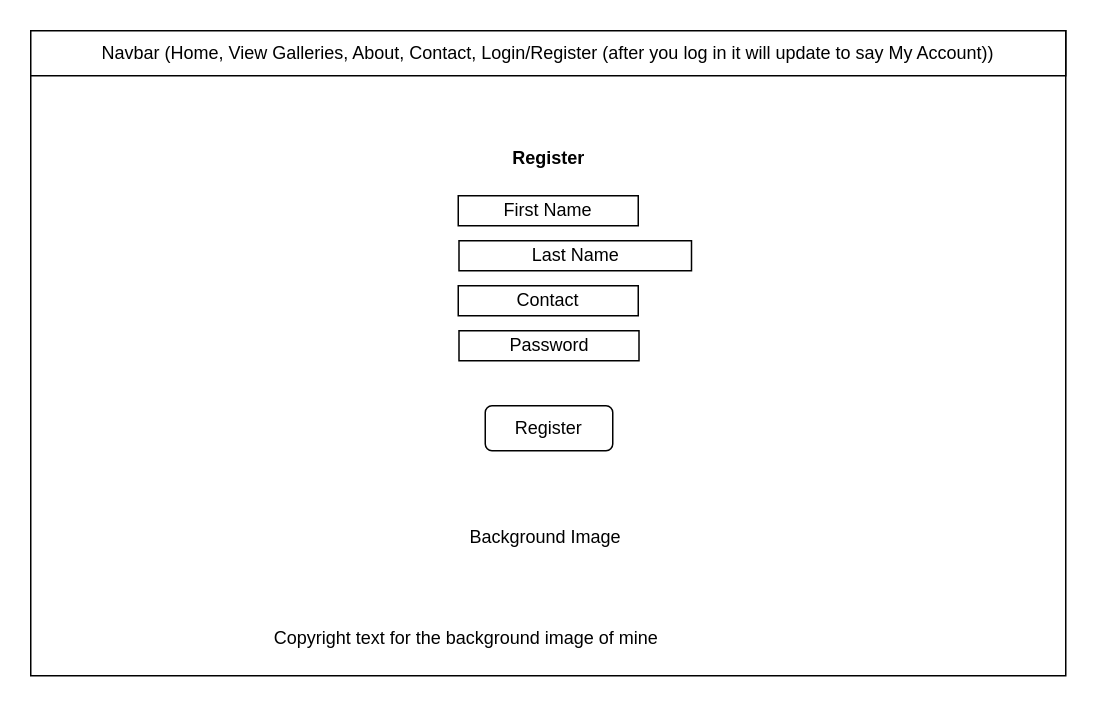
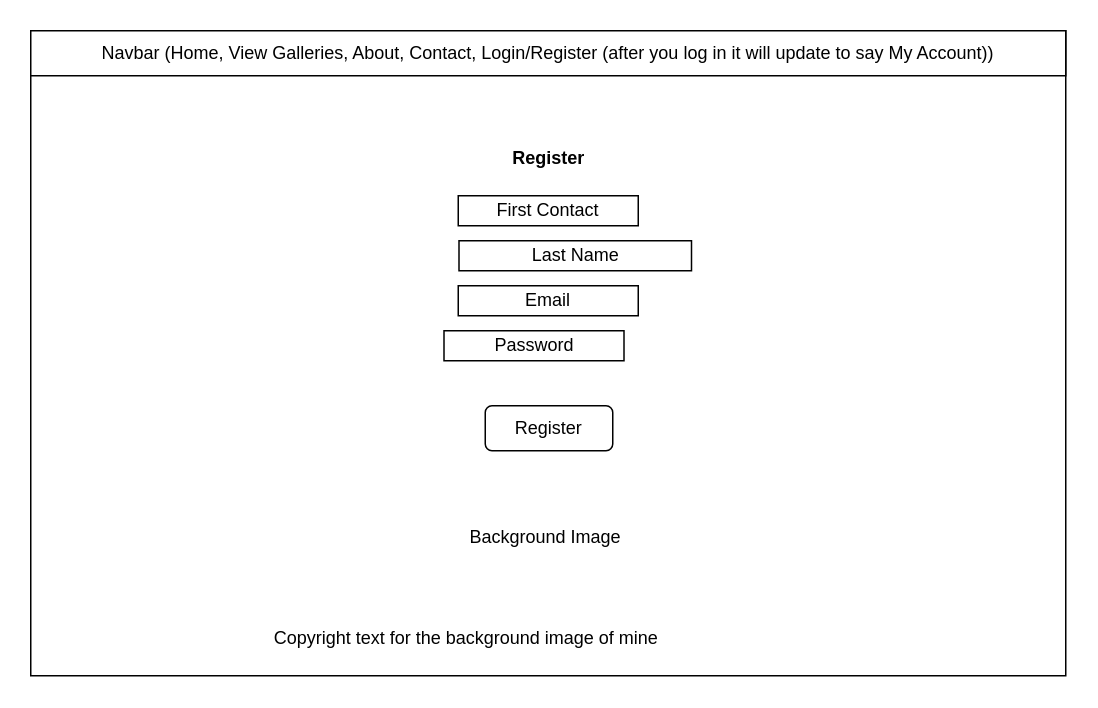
- <mxCell id="7" value="First Name" style="rounded=0;whiteSpace=wrap;html=1;" vertex="1" parent="1"><mxGeometry x="305" y="130" width="120" height="20" as="geometry" /></mxCell>
+ <mxCell id="7" value="First Contact" style="rounded=0;whiteSpace=wrap;html=1;" vertex="1" parent="1"><mxGeometry x="305" y="130" width="120" height="20" as="geometry" /></mxCell>
- <mxCell id="9" value="Contact" style="rounded=0;whiteSpace=wrap;html=1;" vertex="1" parent="1"><mxGeometry x="305" y="190" width="120" height="20" as="geometry" /></mxCell>
+ <mxCell id="9" value="Email" style="rounded=0;whiteSpace=wrap;html=1;" vertex="1" parent="1"><mxGeometry x="305" y="190" width="120" height="20" as="geometry" /></mxCell>
- <mxCell id="10" value="Password" style="rounded=0;whiteSpace=wrap;html=1;" vertex="1" parent="1"><mxGeometry x="305.5" y="220" width="120" height="20" as="geometry" /></mxCell>
+ <mxCell id="10" value="Password" style="rounded=0;whiteSpace=wrap;html=1;" vertex="1" parent="1"><mxGeometry x="295.5" y="220" width="120" height="20" as="geometry" /></mxCell>
